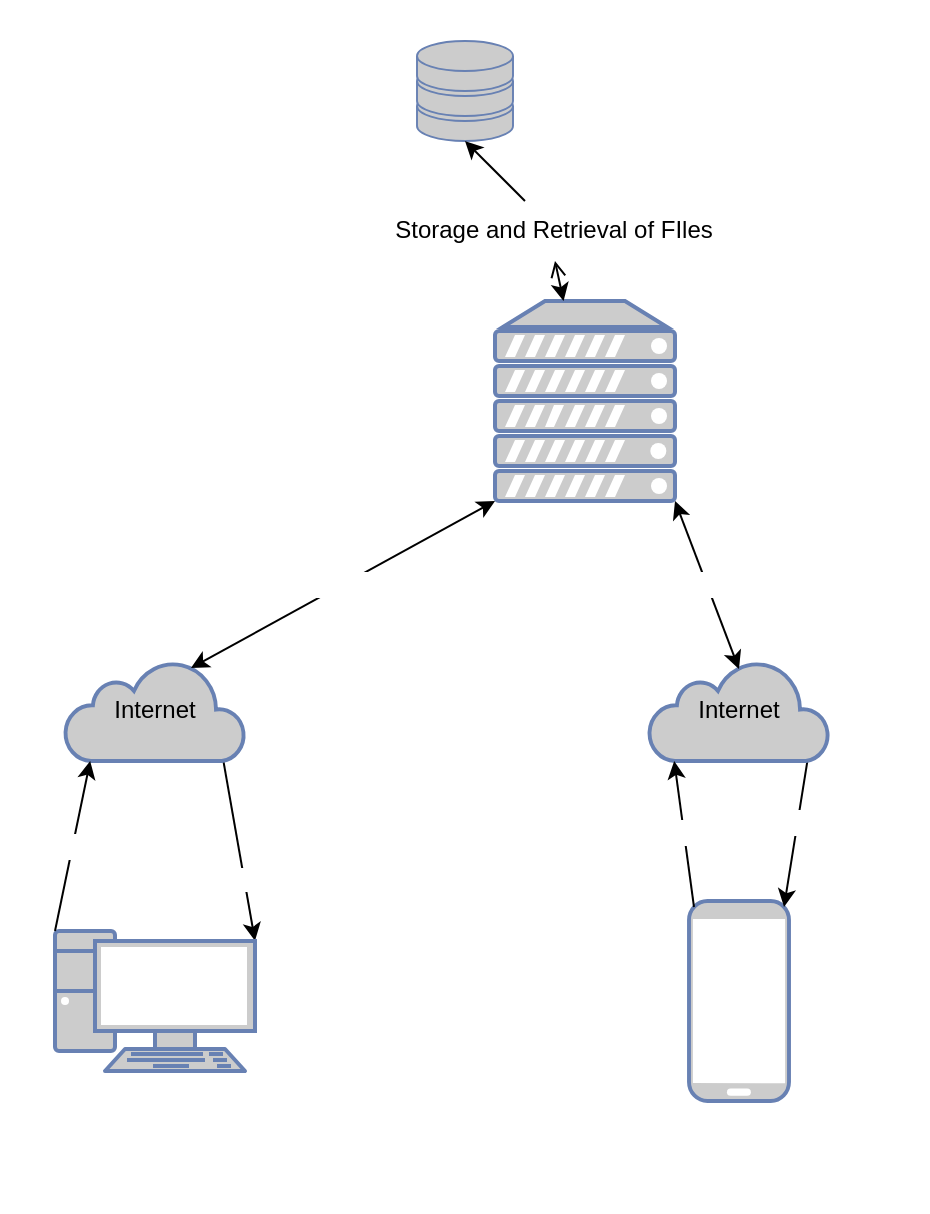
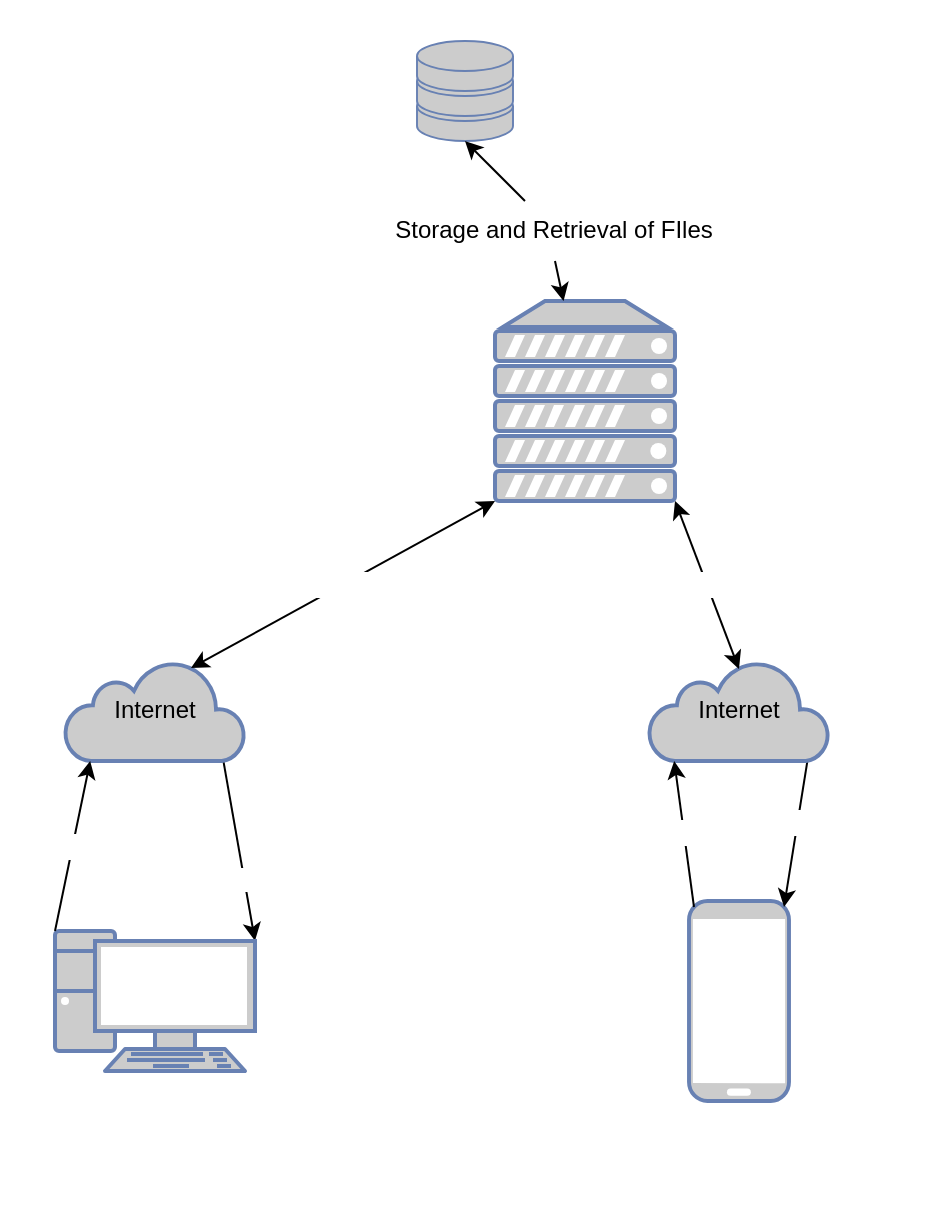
- <mxCell id="10" value="" style="endArrow=open;startArrow=classic;html=1;entryX=0.5;entryY=1;entryDx=0;entryDy=0;entryPerimeter=0;" edge="1" parent="1" source="8" target="11"><mxGeometry width="50" height="50" relative="1" as="geometry"><mxPoint x="225" y="180" as="sourcePoint" /><mxPoint x="225" y="100" as="targetPoint" /></mxGeometry></mxCell>
+ <mxCell id="10" value="" style="endArrow=none;startArrow=classic;html=1;entryX=0.5;entryY=1;entryDx=0;entryDy=0;entryPerimeter=0;" edge="1" parent="1" source="8" target="11"><mxGeometry width="50" height="50" relative="1" as="geometry"><mxPoint x="225" y="180" as="sourcePoint" /><mxPoint x="225" y="100" as="targetPoint" /></mxGeometry></mxCell>
